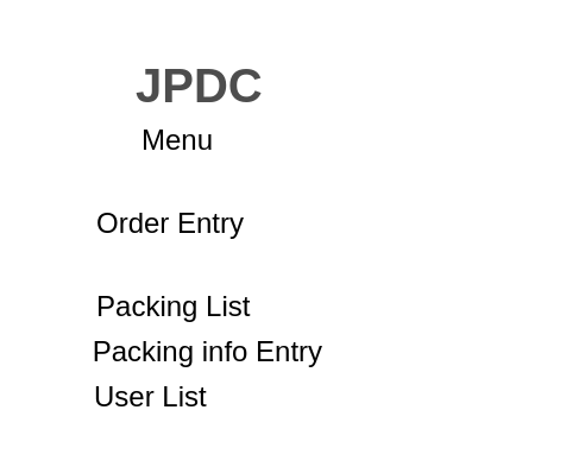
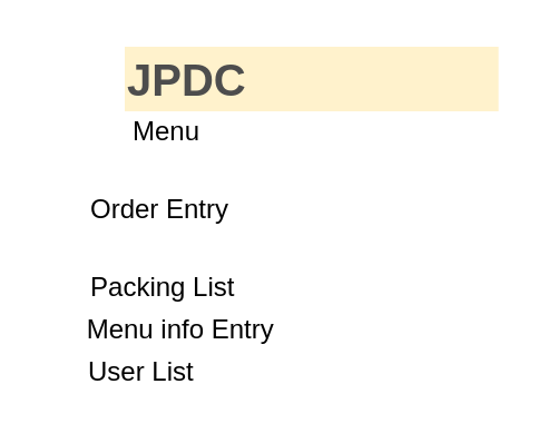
- <mxCell id="2" value="&lt;h1&gt;JPDC&lt;br&gt;&lt;/h1&gt;" style="whiteSpace=wrap;html=1;shadow=0;dashed=0;fontSize=10;align=left;fillColor=#FFFFFF;strokeColor=#FFFFFF;fontColor=#4D4D4D;" vertex="1" parent="1"><mxGeometry x="55" y="20" width="168.8" height="30" as="geometry" /></mxCell>
+ <mxCell id="2" value="&lt;h1&gt;JPDC&lt;br&gt;&lt;/h1&gt;" style="whiteSpace=wrap;html=1;shadow=0;dashed=0;fontSize=10;align=left;fillColor=#fff2cc;strokeColor=#FFFFFF;fontColor=#4D4D4D;" vertex="1" parent="1"><mxGeometry x="55" y="20" width="168.8" height="30" as="geometry" /></mxCell>
- <mxCell id="6" value="&lt;span style=&quot;white-space: pre&quot;&gt;  &lt;/span&gt;Packing info Entry&lt;span style=&quot;white-space: pre&quot;&gt;&#09;&lt;/span&gt;" style="text;html=1;align=center;verticalAlign=middle;resizable=0;points=[];autosize=1;strokeColor=none;" vertex="1" parent="1"><mxGeometry x="25" y="138" width="120" height="20" as="geometry" /></mxCell>
+ <mxCell id="6" value="&lt;span style=&quot;white-space: pre&quot;&gt;  &lt;/span&gt;Menu info Entry&lt;span style=&quot;white-space: pre&quot;&gt;&#09;&lt;/span&gt;" style="text;html=1;align=center;verticalAlign=middle;resizable=0;points=[];autosize=1;strokeColor=none;" vertex="1" parent="1"><mxGeometry x="25" y="138" width="120" height="20" as="geometry" /></mxCell>
